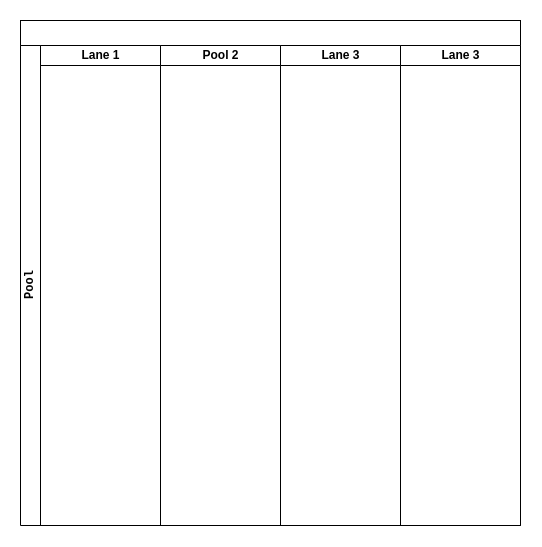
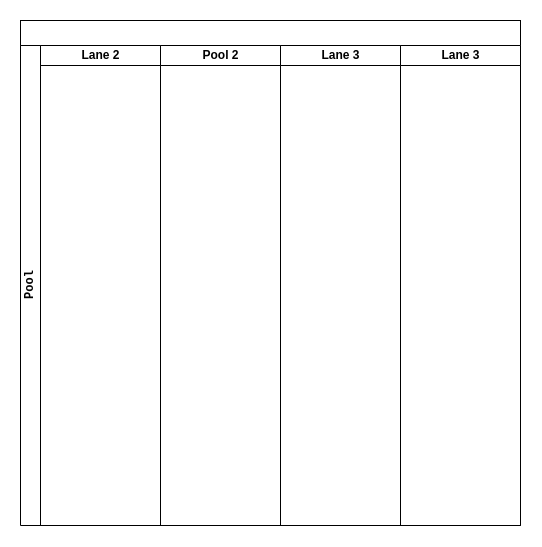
- <mxCell id="5" value="Lane 1" style="swimlane;html=1;startSize=20;" vertex="1" parent="4"><mxGeometry x="20" width="120" height="480" as="geometry" /></mxCell>
+ <mxCell id="5" value="Lane 2" style="swimlane;html=1;startSize=20;" vertex="1" parent="4"><mxGeometry x="20" width="120" height="480" as="geometry" /></mxCell>
